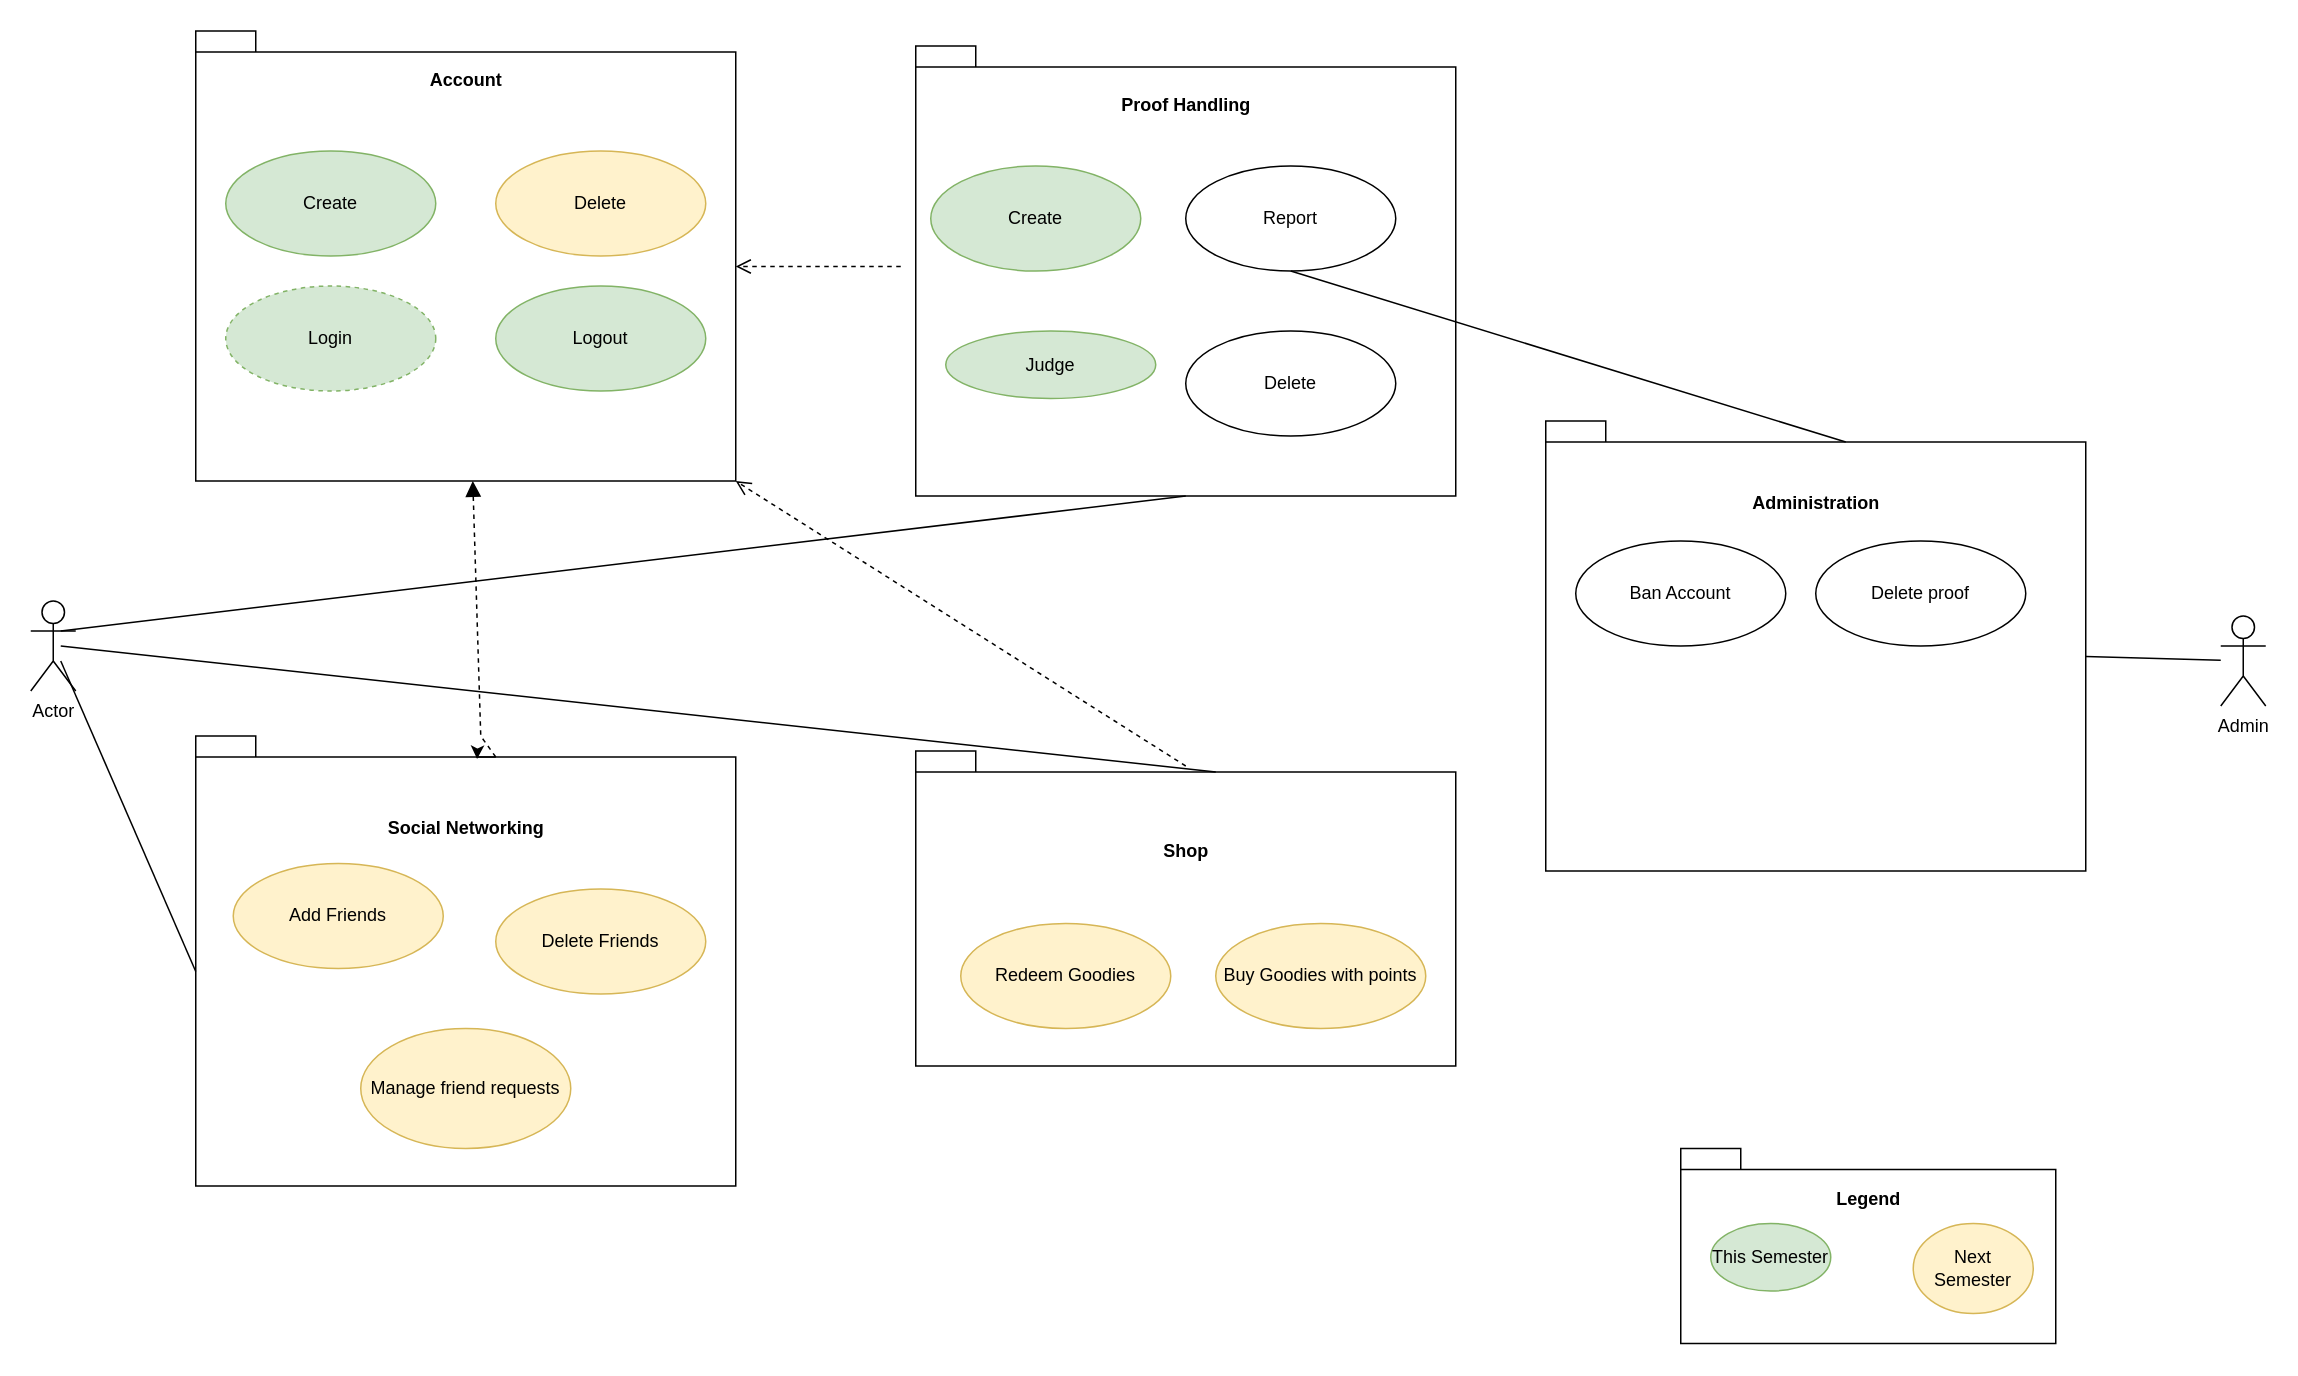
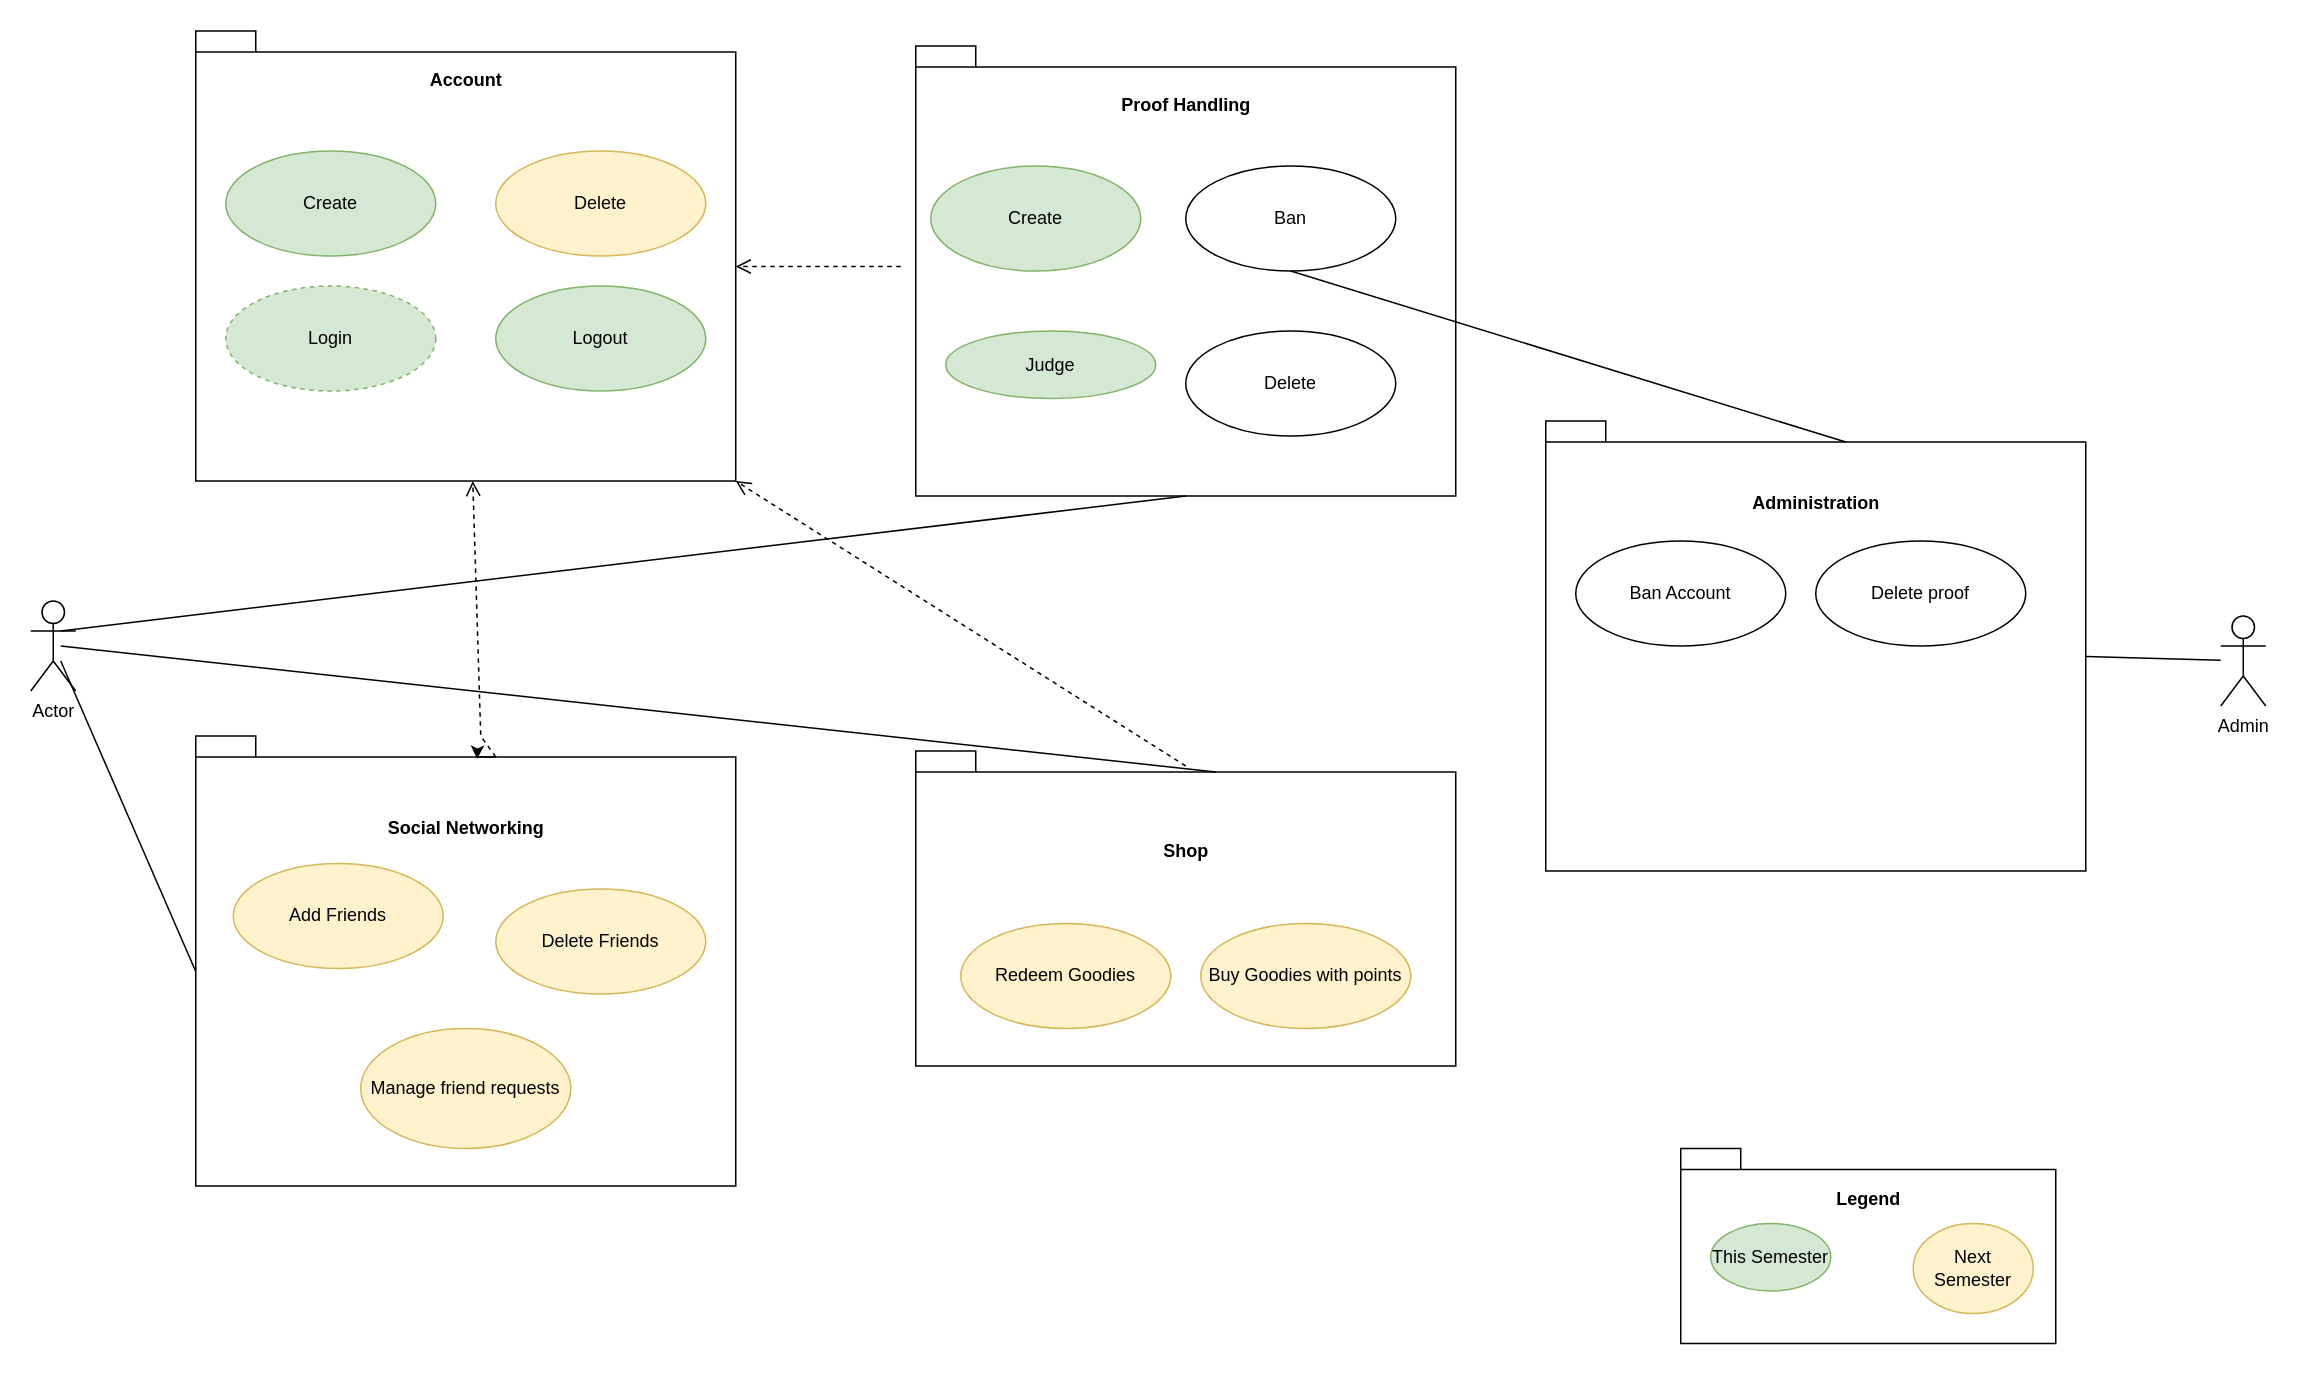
- <mxCell id="11" value="Report" style="ellipse;whiteSpace=wrap;html=1;" parent="1" vertex="1"><mxGeometry x="790" y="110" width="140" height="70" as="geometry" /></mxCell>
+ <mxCell id="11" value="Ban" style="ellipse;whiteSpace=wrap;html=1;" parent="1" vertex="1"><mxGeometry x="790" y="110" width="140" height="70" as="geometry" /></mxCell>
- <mxCell id="31" value="" style="html=1;verticalAlign=bottom;endArrow=block;dashed=1;endSize=8;rounded=0;exitX=0;exitY=0;exitDx=200;exitDy=14;exitPerimeter=0;" parent="1" source="9" target="2" edge="1"><mxGeometry relative="1" as="geometry"><mxPoint x="410" y="420" as="sourcePoint" /><mxPoint x="330" y="420" as="targetPoint" /><Array as="points"><mxPoint x="320" y="490" /></Array></mxGeometry></mxCell>
+ <mxCell id="31" value="" style="html=1;verticalAlign=bottom;endArrow=open;dashed=1;endSize=8;rounded=0;exitX=0;exitY=0;exitDx=200;exitDy=14;exitPerimeter=0;" parent="1" source="9" target="2" edge="1"><mxGeometry relative="1" as="geometry"><mxPoint x="410" y="420" as="sourcePoint" /><mxPoint x="330" y="420" as="targetPoint" /><Array as="points"><mxPoint x="320" y="490" /></Array></mxGeometry></mxCell>
- <mxCell id="16" value="Buy Goodies with points" style="ellipse;whiteSpace=wrap;html=1;fillColor=#fff2cc;strokeColor=#d6b656;" parent="1" vertex="1"><mxGeometry x="810" y="615" width="140" height="70" as="geometry" /></mxCell>
+ <mxCell id="16" value="Buy Goodies with points" style="ellipse;whiteSpace=wrap;html=1;fillColor=#fff2cc;strokeColor=#d6b656;" parent="1" vertex="1"><mxGeometry x="800" y="615" width="140" height="70" as="geometry" /></mxCell>
